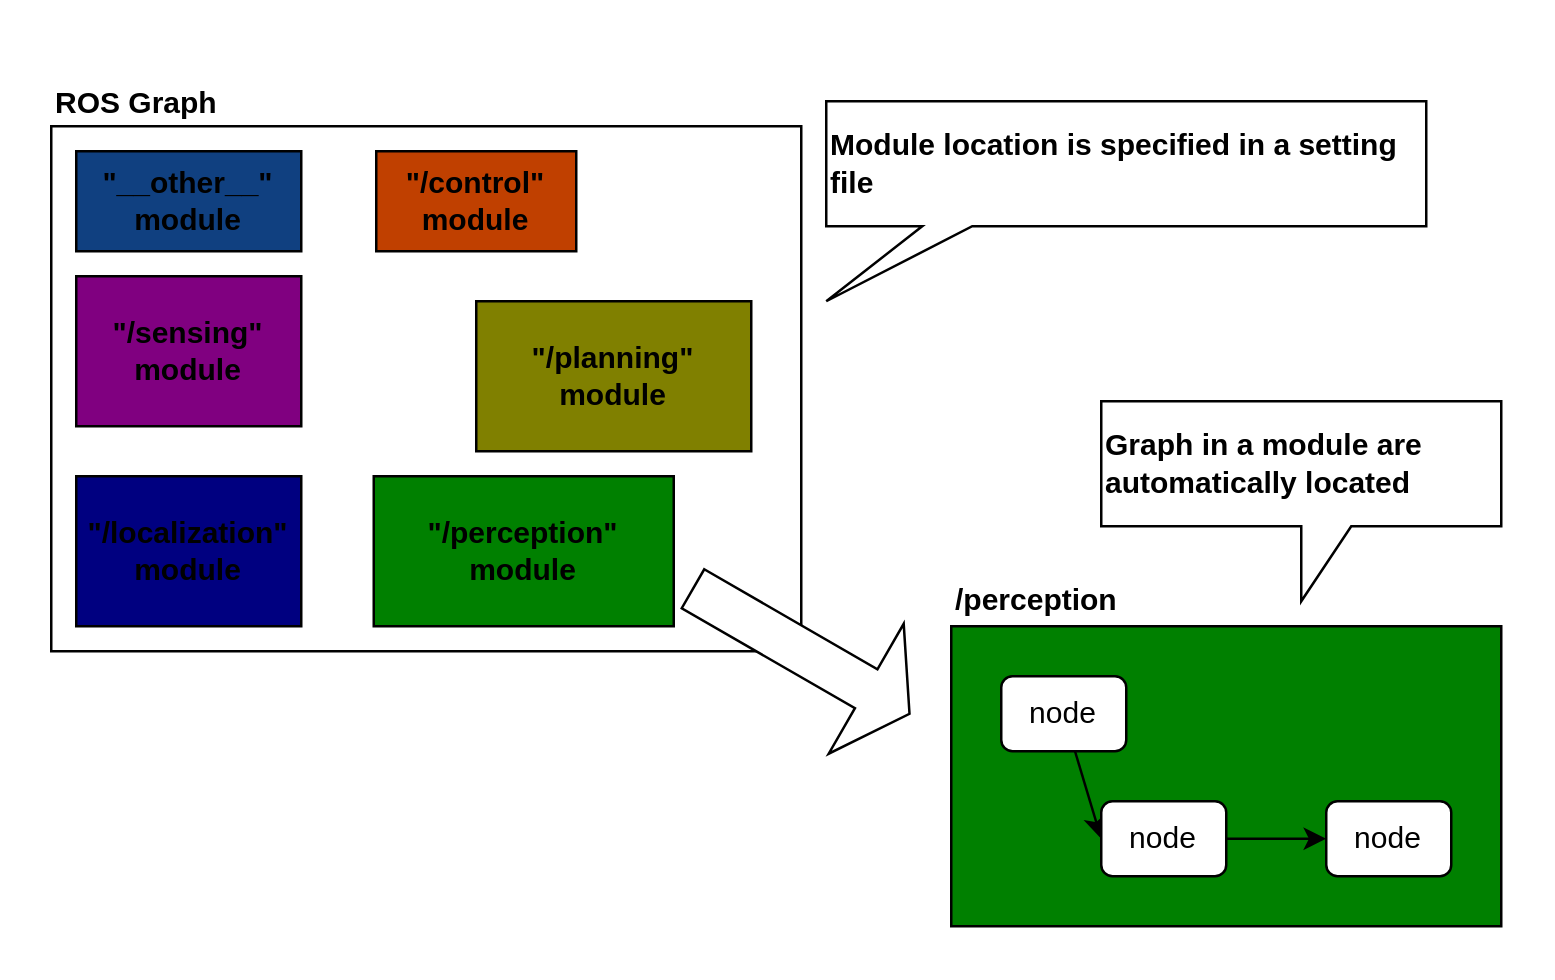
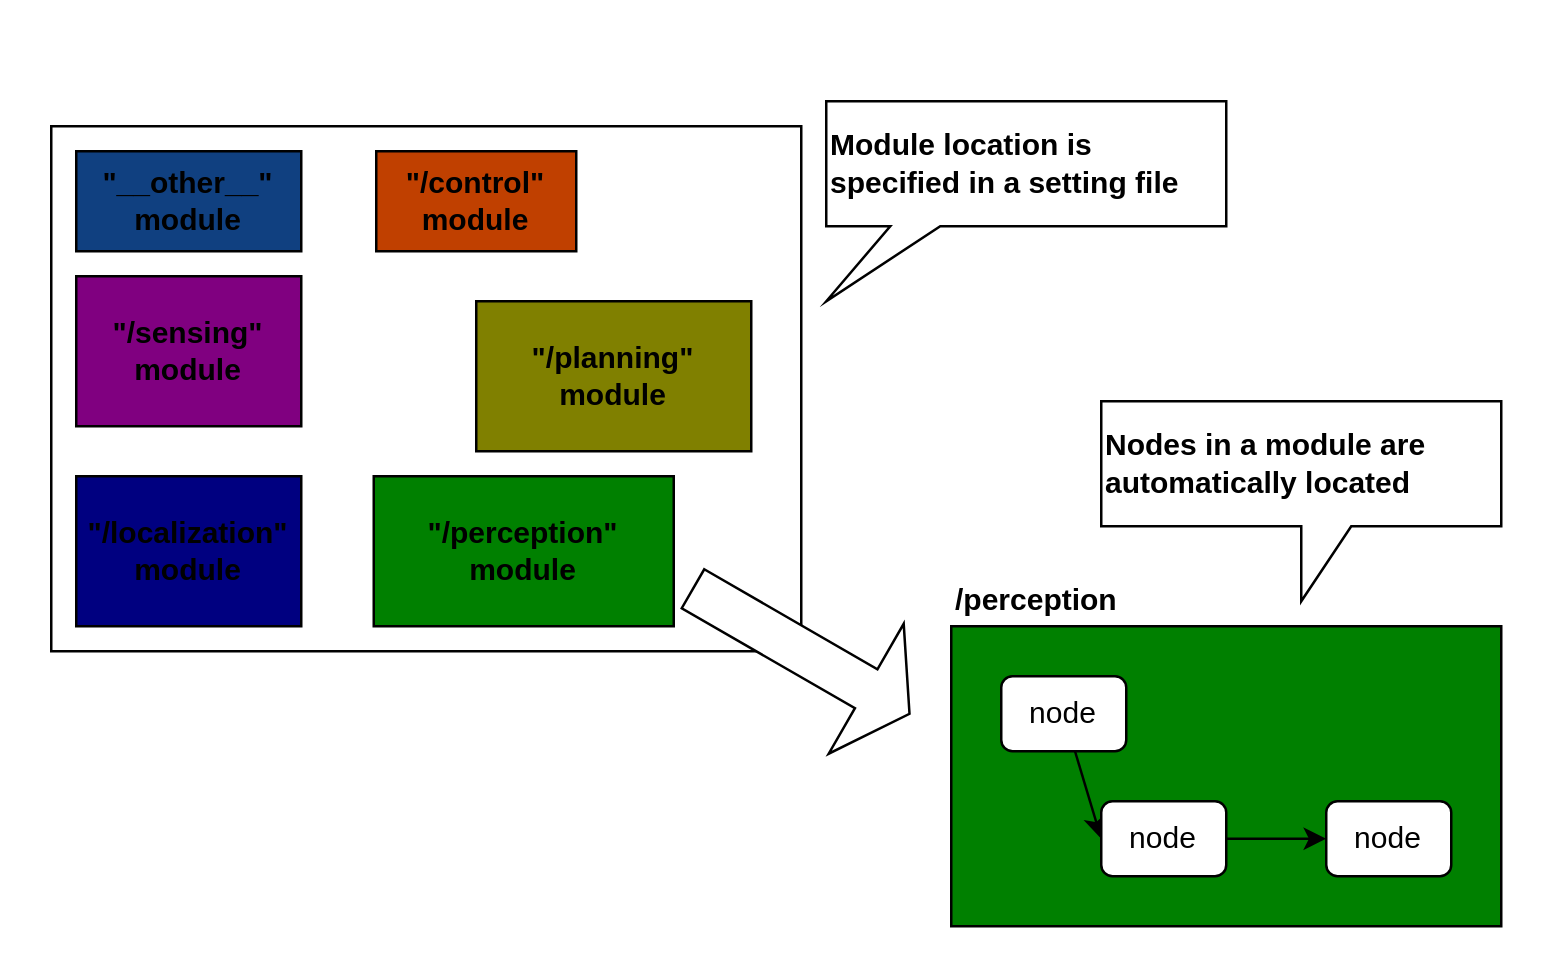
- <mxCell id="17" value="ROS Graph" style="text;html=1;strokeColor=none;fillColor=none;align=left;verticalAlign=bottom;whiteSpace=wrap;rounded=0;fontStyle=1" parent="1" vertex="1"><mxGeometry x="20" y="20" width="90" height="30" as="geometry" /></mxCell>
- <mxCell id="19" value="Module location is specified in a setting file" style="shape=callout;whiteSpace=wrap;html=1;perimeter=calloutPerimeter;align=left;fontStyle=1;size=30;position=0.16;position2=0;" vertex="1" parent="1"><mxGeometry x="330" y="40" width="240" height="80" as="geometry" /></mxCell>
+ <mxCell id="19" value="Module location is specified in a setting file" style="shape=callout;whiteSpace=wrap;html=1;perimeter=calloutPerimeter;align=left;fontStyle=1;size=30;position=0.16;position2=0;" vertex="1" parent="1"><mxGeometry x="330" y="40" width="160" height="80" as="geometry" /></mxCell>
- <mxCell id="16" value="Graph in a module are automatically located" style="shape=callout;whiteSpace=wrap;html=1;perimeter=calloutPerimeter;align=left;fontStyle=1" parent="1" vertex="1"><mxGeometry x="440" y="160" width="160" height="80" as="geometry" /></mxCell>
+ <mxCell id="16" value="Nodes in a module are automatically located" style="shape=callout;whiteSpace=wrap;html=1;perimeter=calloutPerimeter;align=left;fontStyle=1" parent="1" vertex="1"><mxGeometry x="440" y="160" width="160" height="80" as="geometry" /></mxCell>
